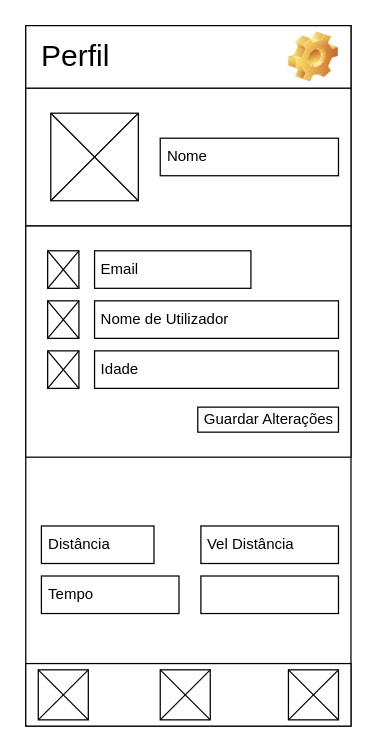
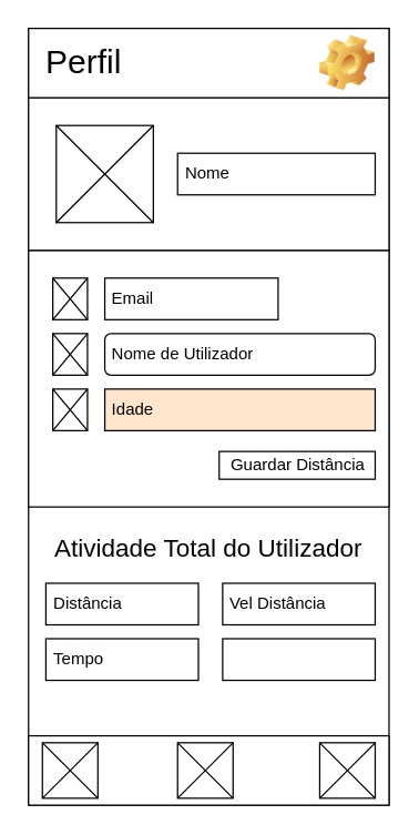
- <mxCell id="36" value="&amp;nbsp;Nome de Utilizador" style="rounded=0;whiteSpace=wrap;html=1;align=left;" vertex="1" parent="1"><mxGeometry x="75" y="240" width="195" height="30" as="geometry" /></mxCell>
+ <mxCell id="36" value="&amp;nbsp;Nome de Utilizador" style="whiteSpace=wrap;html=1;align=left;rounded=1;" vertex="1" parent="1"><mxGeometry x="75" y="240" width="195" height="30" as="geometry" /></mxCell>
- <mxCell id="37" value="&amp;nbsp;Idade" style="rounded=0;whiteSpace=wrap;html=1;align=left;" vertex="1" parent="1"><mxGeometry x="75" y="280" width="195" height="30" as="geometry" /></mxCell>
+ <mxCell id="37" value="&amp;nbsp;Idade" style="rounded=0;whiteSpace=wrap;html=1;align=left;fillColor=#ffe6cc;" vertex="1" parent="1"><mxGeometry x="75" y="280" width="195" height="30" as="geometry" /></mxCell>
- <mxCell id="39" value="Guardar Alterações" style="rounded=0;whiteSpace=wrap;html=1;" vertex="1" parent="1"><mxGeometry x="157.5" y="325" width="112.5" height="20" as="geometry" /></mxCell>
+ <mxCell id="39" value="Guardar Distância" style="rounded=0;whiteSpace=wrap;html=1;" vertex="1" parent="1"><mxGeometry x="157.5" y="325" width="112.5" height="20" as="geometry" /></mxCell>
+ <mxCell id="38" value="&lt;font style=&quot;font-size: 18px&quot;&gt;Atividade Total do Utilizador&lt;/font&gt;" style="text;html=1;strokeColor=none;fillColor=none;align=center;verticalAlign=middle;whiteSpace=wrap;rounded=0;" vertex="1" parent="1"><mxGeometry x="30" y="385" width="240" height="20" as="geometry" /></mxCell>
- <mxCell id="10" value="&amp;nbsp;Distância" style="rounded=0;whiteSpace=wrap;html=1;align=left;" parent="1" vertex="1"><mxGeometry x="32.5" y="420" width="90" height="30" as="geometry" /></mxCell>
+ <mxCell id="10" value="&amp;nbsp;Distância" style="rounded=0;whiteSpace=wrap;html=1;align=left;" parent="1" vertex="1"><mxGeometry x="32.5" y="420" width="110" height="30" as="geometry" /></mxCell>
